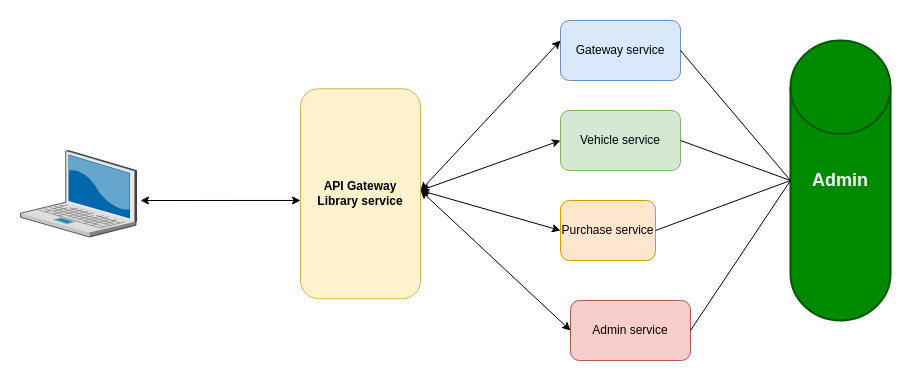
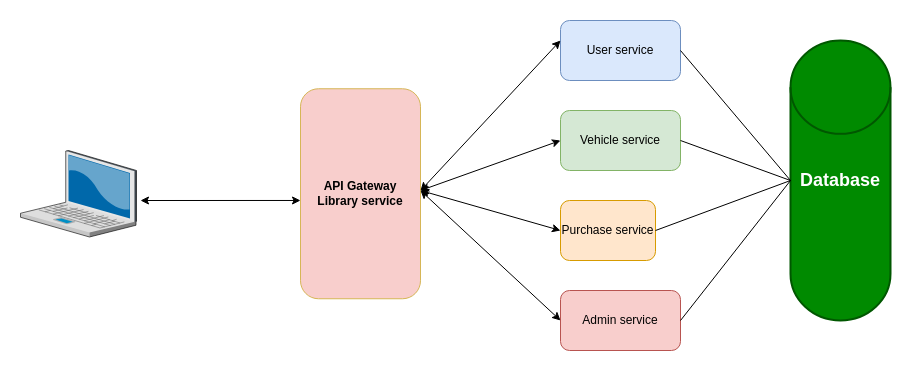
- <mxCell id="4" value="Gateway service" style="rounded=1;whiteSpace=wrap;html=1;fillColor=#dae8fc;strokeColor=#6c8ebf;" vertex="1" parent="1"><mxGeometry x="560" y="20" width="120" height="60" as="geometry" /></mxCell>
+ <mxCell id="4" value="User service" style="rounded=1;whiteSpace=wrap;html=1;fillColor=#dae8fc;strokeColor=#6c8ebf;" vertex="1" parent="1"><mxGeometry x="560" y="20" width="120" height="60" as="geometry" /></mxCell>
- <mxCell id="8" value="&lt;b&gt;&lt;font style=&quot;font-size: 18px;&quot;&gt;Admin&lt;/font&gt;&lt;/b&gt;" style="strokeWidth=2;html=1;shape=mxgraph.flowchart.database;whiteSpace=wrap;fillColor=#008a00;fontColor=#ffffff;strokeColor=#005700;" vertex="1" parent="1"><mxGeometry x="790" y="40" width="100" height="280" as="geometry" /></mxCell>
+ <mxCell id="8" value="&lt;b&gt;&lt;font style=&quot;font-size: 18px;&quot;&gt;Database&lt;/font&gt;&lt;/b&gt;" style="strokeWidth=2;html=1;shape=mxgraph.flowchart.database;whiteSpace=wrap;fillColor=#008a00;fontColor=#ffffff;strokeColor=#005700;" vertex="1" parent="1"><mxGeometry x="790" y="40" width="100" height="280" as="geometry" /></mxCell>
- <mxCell id="3" value="&lt;b&gt;API Gateway&lt;/b&gt;&lt;div&gt;&lt;b&gt;Library service&lt;/b&gt;&lt;/div&gt;" style="rounded=1;whiteSpace=wrap;html=1;fillColor=#fff2cc;strokeColor=#d6b656;" vertex="1" parent="1"><mxGeometry x="300" y="88.25" width="120" height="210" as="geometry" /></mxCell>
+ <mxCell id="3" value="&lt;b&gt;API Gateway&lt;/b&gt;&lt;div&gt;&lt;b&gt;Library service&lt;/b&gt;&lt;/div&gt;" style="rounded=1;whiteSpace=wrap;html=1;fillColor=#f8cecc;strokeColor=#d6b656;" vertex="1" parent="1"><mxGeometry x="300" y="88.25" width="120" height="210" as="geometry" /></mxCell>
- <mxCell id="7" value="Admin service" style="rounded=1;whiteSpace=wrap;html=1;fillColor=#f8cecc;strokeColor=#b85450;" vertex="1" parent="1"><mxGeometry x="570" y="300" width="120" height="60" as="geometry" /></mxCell>
+ <mxCell id="7" value="Admin service" style="rounded=1;whiteSpace=wrap;html=1;fillColor=#f8cecc;strokeColor=#b85450;" vertex="1" parent="1"><mxGeometry x="560" y="290" width="120" height="60" as="geometry" /></mxCell>
